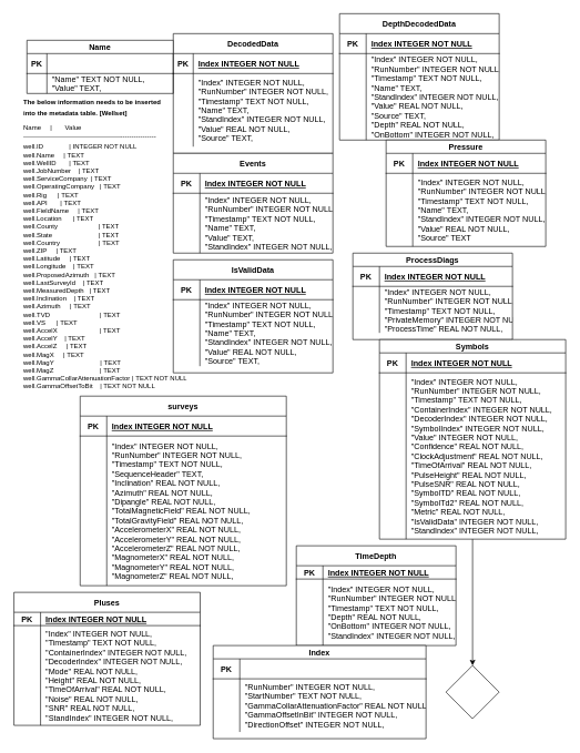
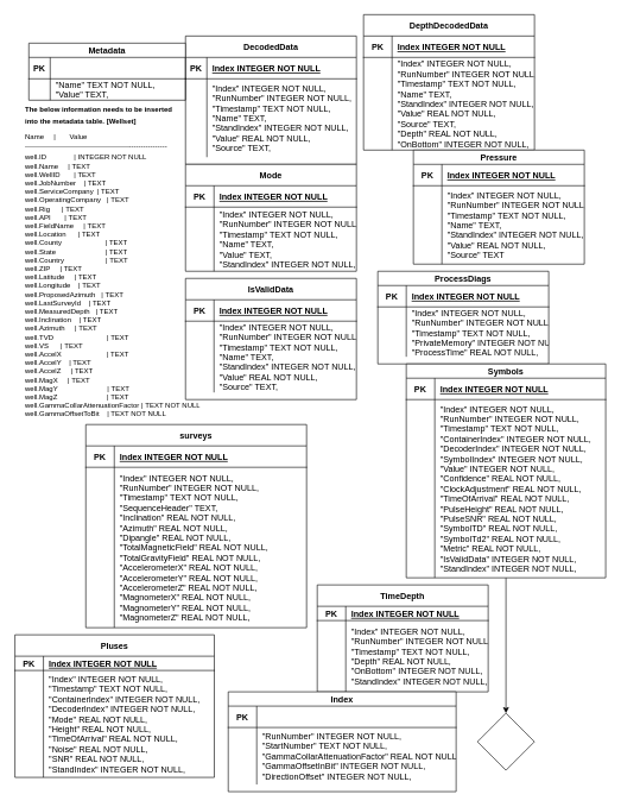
- <mxCell id="9" value="Name" style="shape=table;startSize=20;container=1;collapsible=1;childLayout=tableLayout;fixedRows=1;rowLines=0;fontStyle=1;align=center;resizeLast=1;" parent="1" vertex="1"><mxGeometry x="40" y="60" width="220" height="80" as="geometry" /></mxCell>
+ <mxCell id="9" value="Metadata" style="shape=table;startSize=20;container=1;collapsible=1;childLayout=tableLayout;fixedRows=1;rowLines=0;fontStyle=1;align=center;resizeLast=1;" parent="1" vertex="1"><mxGeometry x="40" y="60" width="220" height="80" as="geometry" /></mxCell>
- <mxCell id="24" value="Events" style="shape=table;startSize=30;container=1;collapsible=1;childLayout=tableLayout;fixedRows=1;rowLines=0;fontStyle=1;align=center;resizeLast=1;" vertex="1" parent="1"><mxGeometry x="260" y="230" width="240" height="150" as="geometry" /></mxCell>
+ <mxCell id="24" value="Mode" style="shape=table;startSize=30;container=1;collapsible=1;childLayout=tableLayout;fixedRows=1;rowLines=0;fontStyle=1;align=center;resizeLast=1;" vertex="1" parent="1"><mxGeometry x="260" y="230" width="240" height="150" as="geometry" /></mxCell>
